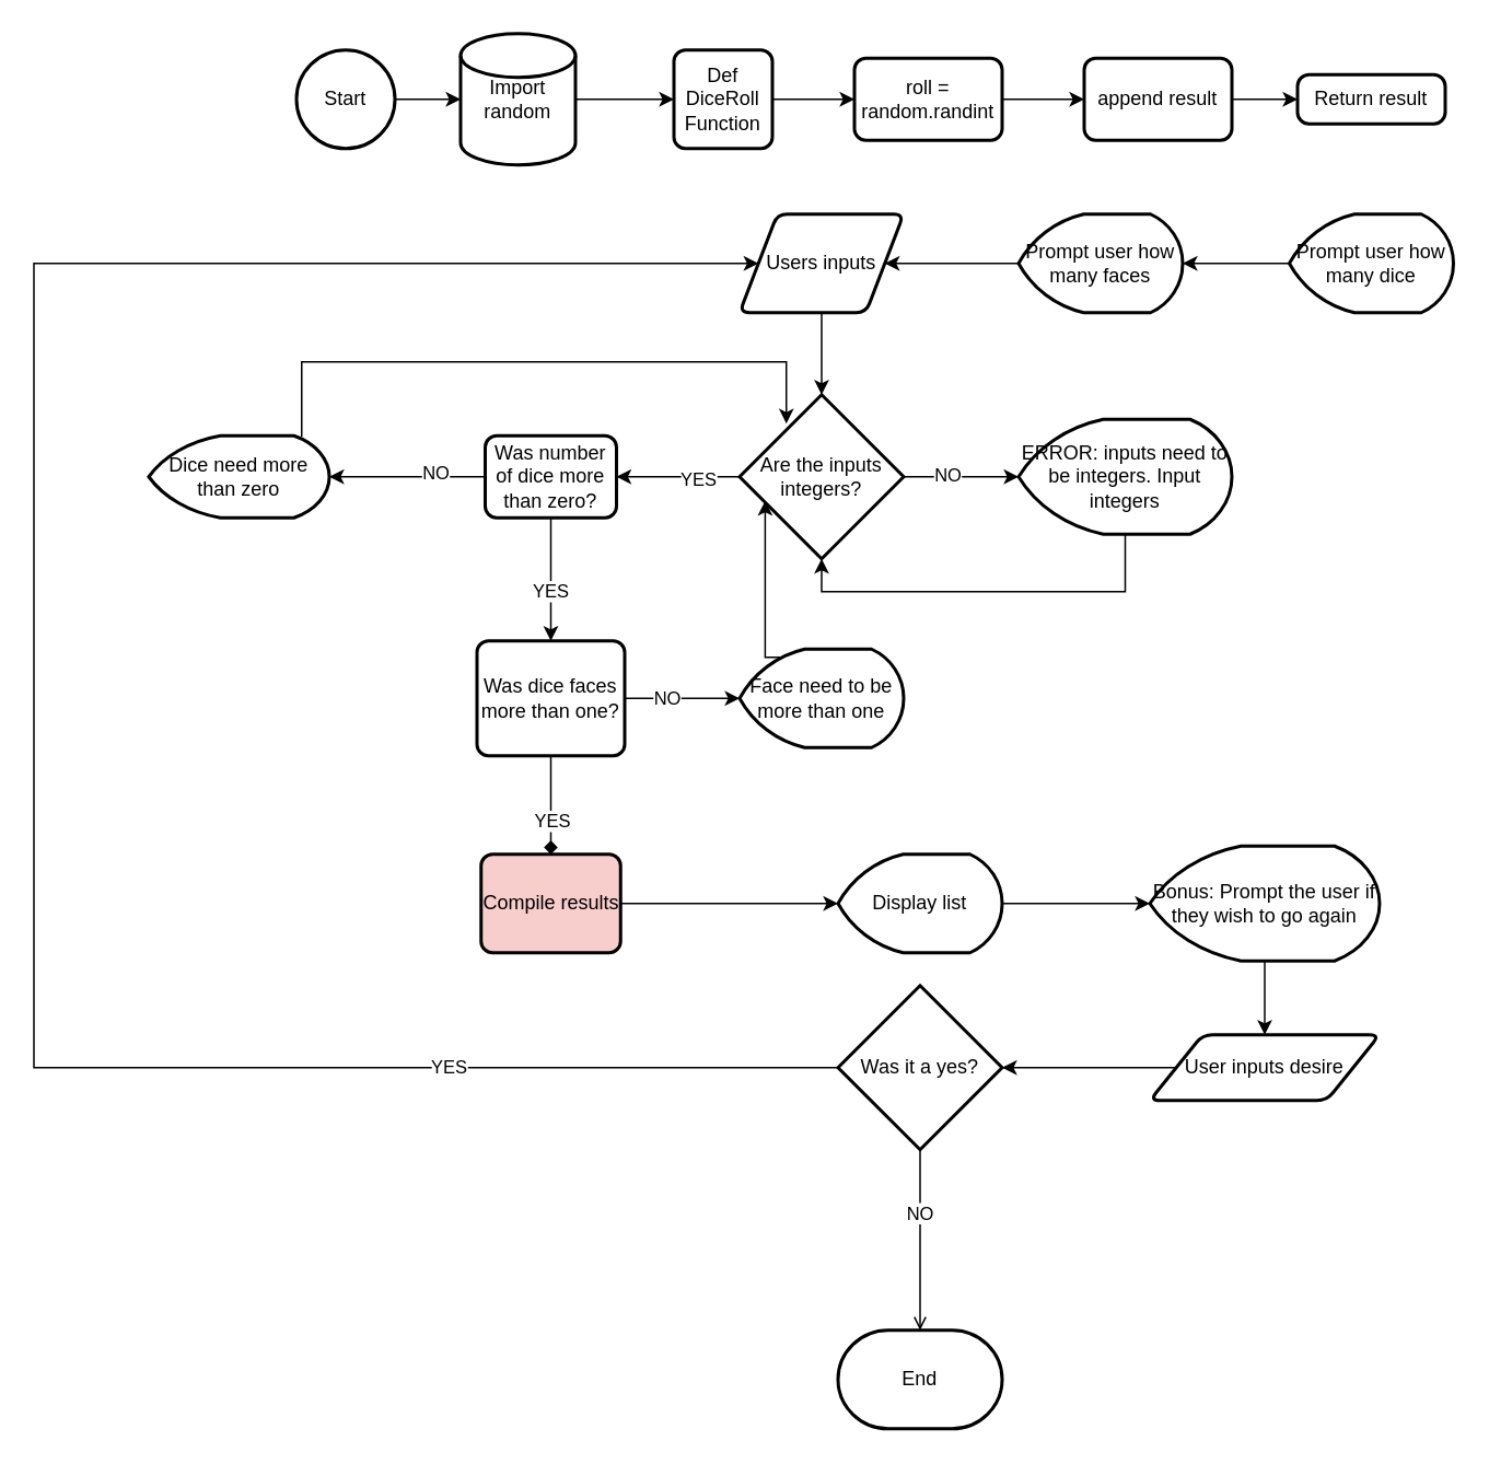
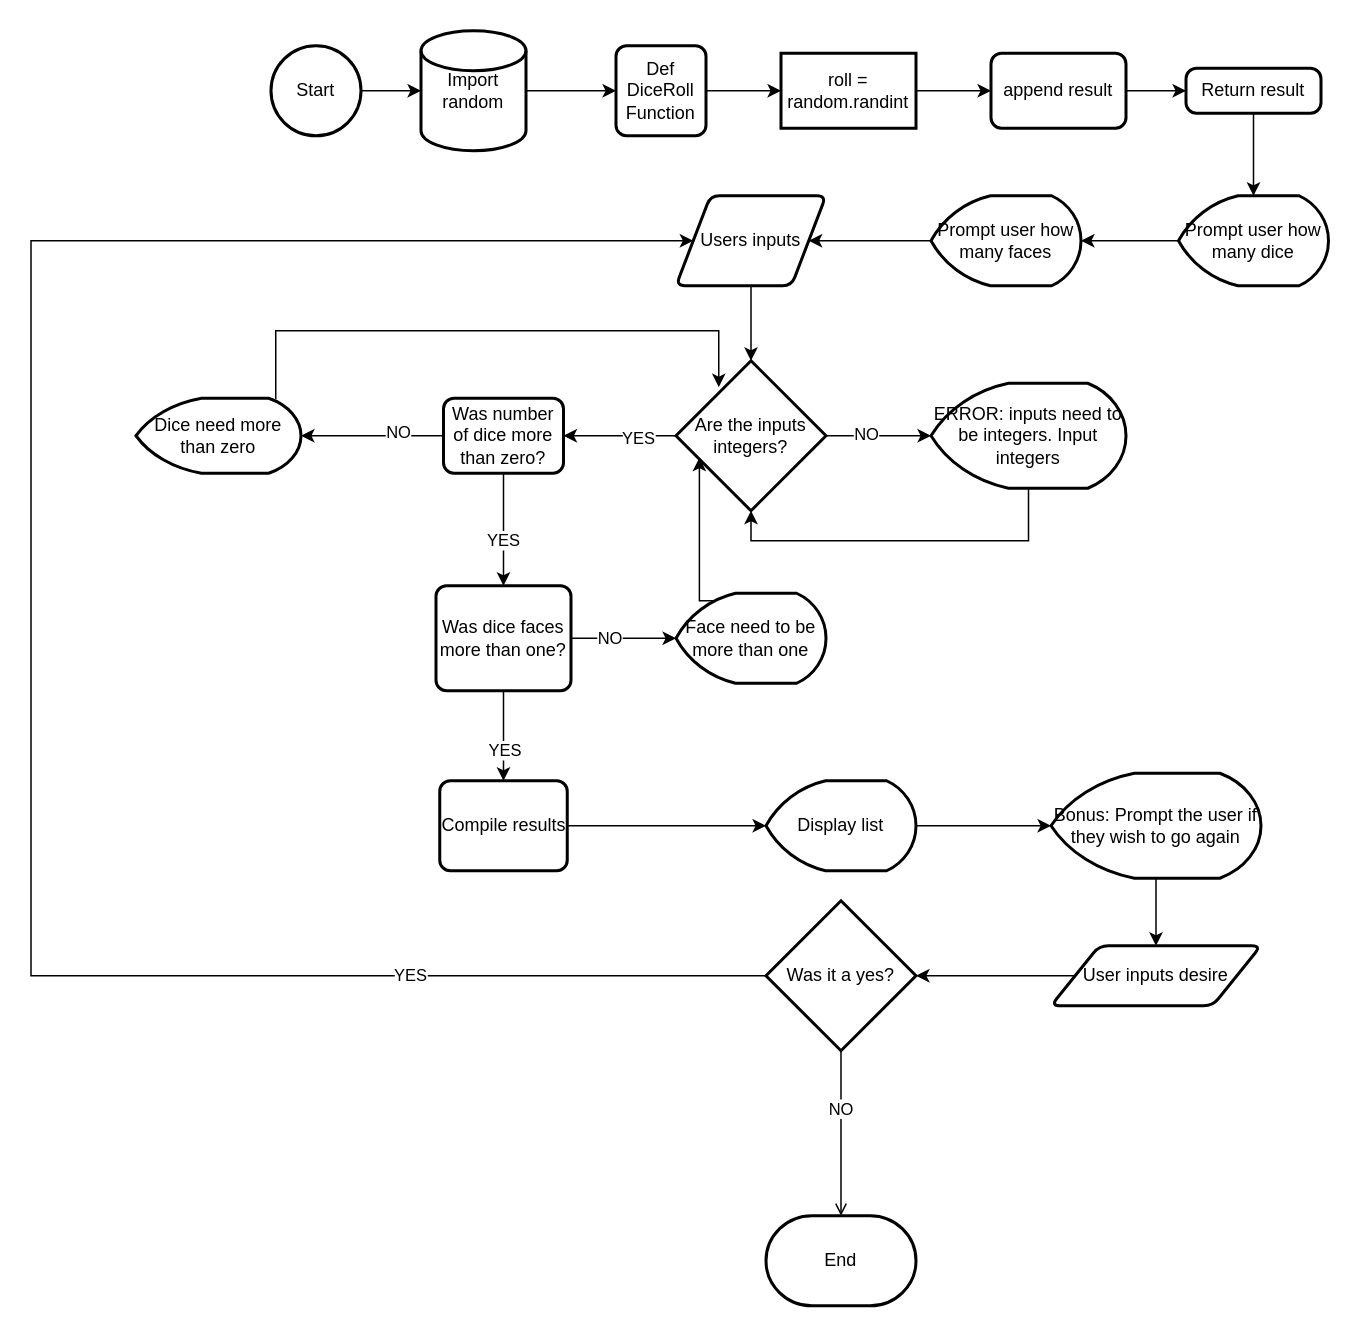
- <mxCell id="19" value="roll = random.randint" style="rounded=1;whiteSpace=wrap;html=1;absoluteArcSize=1;arcSize=14;strokeWidth=2;" parent="1" vertex="1"><mxGeometry x="520" y="35" width="90" height="50" as="geometry" /></mxCell>
+ <mxCell id="19" value="roll = random.randint" style="whiteSpace=wrap;html=1;absoluteArcSize=1;arcSize=14;strokeWidth=2;rounded=0;" parent="1" vertex="1"><mxGeometry x="520" y="35" width="90" height="50" as="geometry" /></mxCell>
+ <mxCell id="23" style="edgeStyle=orthogonalEdgeStyle;rounded=0;orthogonalLoop=1;jettySize=auto;html=1;entryX=0.5;entryY=0;entryDx=0;entryDy=0;entryPerimeter=0;" parent="1" source="22" target="15" edge="1"><mxGeometry relative="1" as="geometry" /></mxCell>
- <mxCell id="37" value="" style="edgeStyle=elbowEdgeStyle;rounded=0;orthogonalLoop=1;jettySize=auto;elbow=vertical;html=1;endArrow=diamond;" parent="1" source="41" target="27" edge="1"><mxGeometry relative="1" as="geometry" /></mxCell>
+ <mxCell id="37" value="" style="edgeStyle=elbowEdgeStyle;rounded=0;orthogonalLoop=1;jettySize=auto;elbow=vertical;html=1;" parent="1" source="41" target="27" edge="1"><mxGeometry relative="1" as="geometry" /></mxCell>
- <mxCell id="27" value="Compile results" style="rounded=1;whiteSpace=wrap;html=1;absoluteArcSize=1;arcSize=14;strokeWidth=2;fillColor=#f8cecc;" parent="1" vertex="1"><mxGeometry x="292.5" y="520" width="85" height="60" as="geometry" /></mxCell>
+ <mxCell id="27" value="Compile results" style="rounded=1;whiteSpace=wrap;html=1;absoluteArcSize=1;arcSize=14;strokeWidth=2;" parent="1" vertex="1"><mxGeometry x="292.5" y="520" width="85" height="60" as="geometry" /></mxCell>
